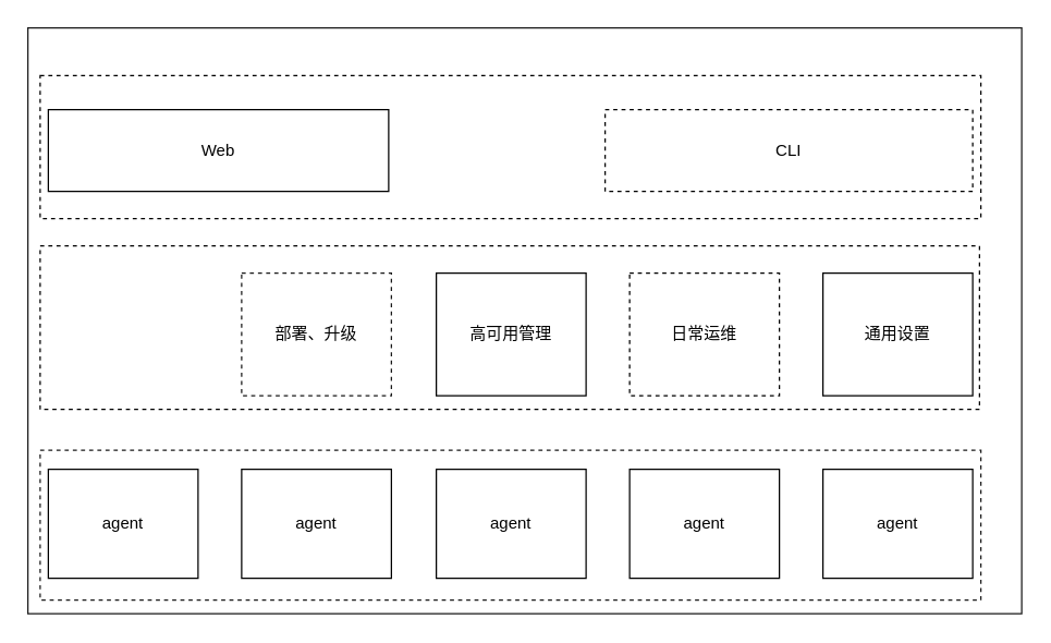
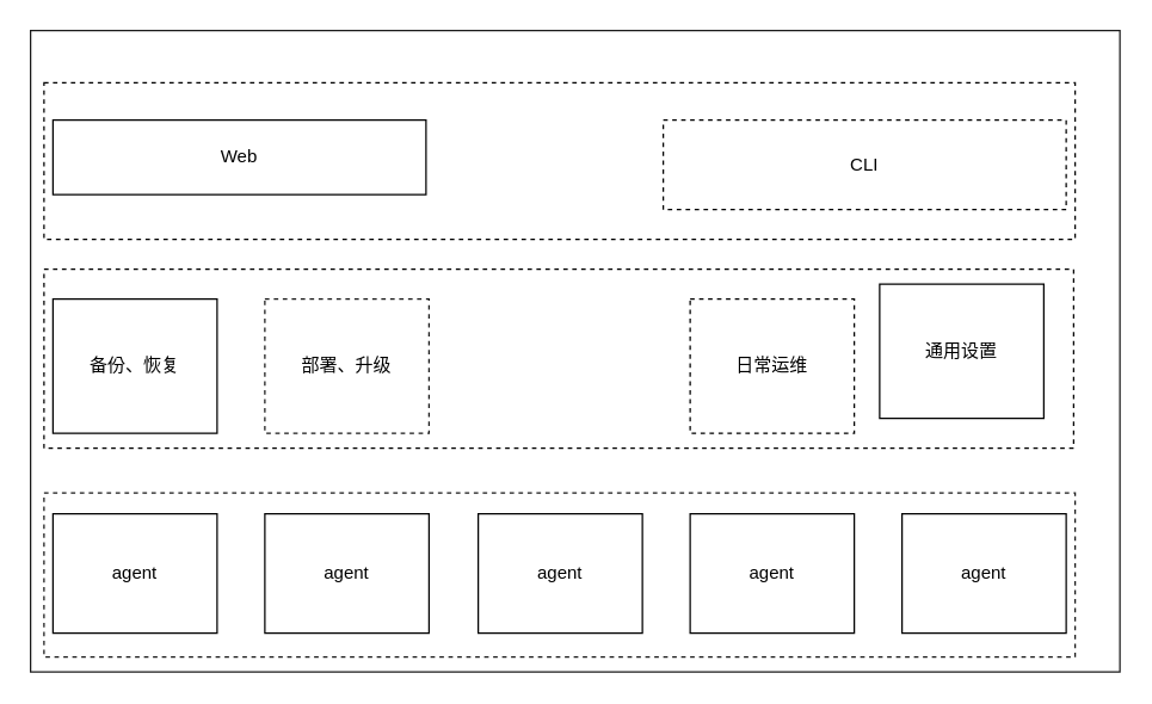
- <mxCell id="4" value="Web" style="rounded=0;whiteSpace=wrap;html=1;" parent="1" vertex="1"><mxGeometry x="35" y="80" width="250" height="60" as="geometry" /></mxCell>
+ <mxCell id="4" value="Web" style="rounded=0;whiteSpace=wrap;html=1;" parent="1" vertex="1"><mxGeometry x="35" y="80" width="250" height="50" as="geometry" /></mxCell>
+ <mxCell id="11" value="备份、恢复" style="rounded=0;whiteSpace=wrap;html=1;fillColor=#FFFFFF;" parent="1" vertex="1"><mxGeometry x="35" y="200" width="110" height="90" as="geometry" /></mxCell>
- <mxCell id="8" value="高可用管理" style="rounded=0;whiteSpace=wrap;html=1;fillColor=#FFFFFF;" parent="1" vertex="1"><mxGeometry x="320" y="200" width="110" height="90" as="geometry" /></mxCell>
- <mxCell id="10" value="通用设置" style="rounded=0;whiteSpace=wrap;html=1;fillColor=#FFFFFF;" parent="1" vertex="1"><mxGeometry x="604" y="200" width="110" height="90" as="geometry" /></mxCell>
+ <mxCell id="10" value="通用设置" style="rounded=0;whiteSpace=wrap;html=1;fillColor=#FFFFFF;" parent="1" vertex="1"><mxGeometry x="589" y="190" width="110" height="90" as="geometry" /></mxCell>
